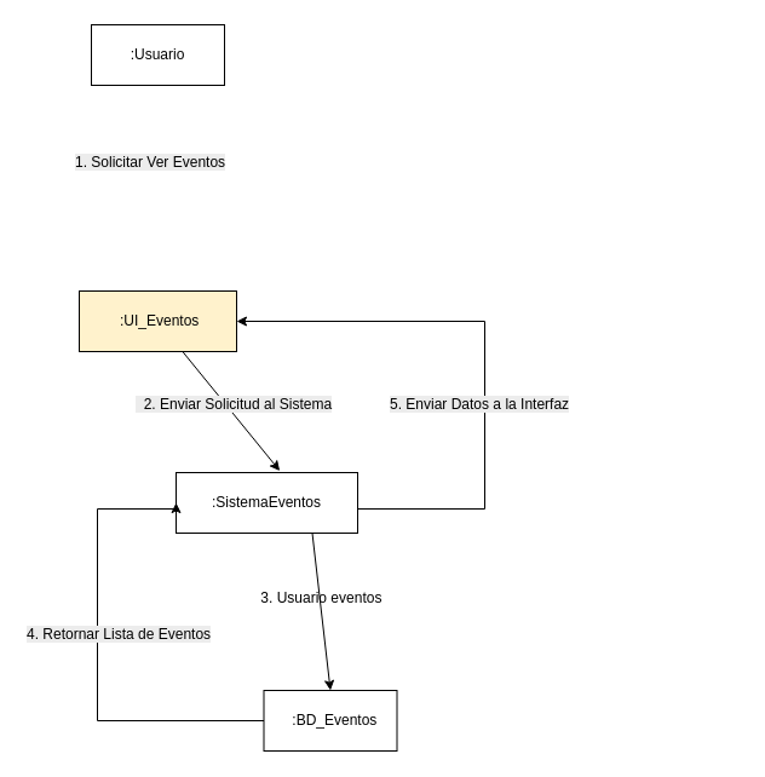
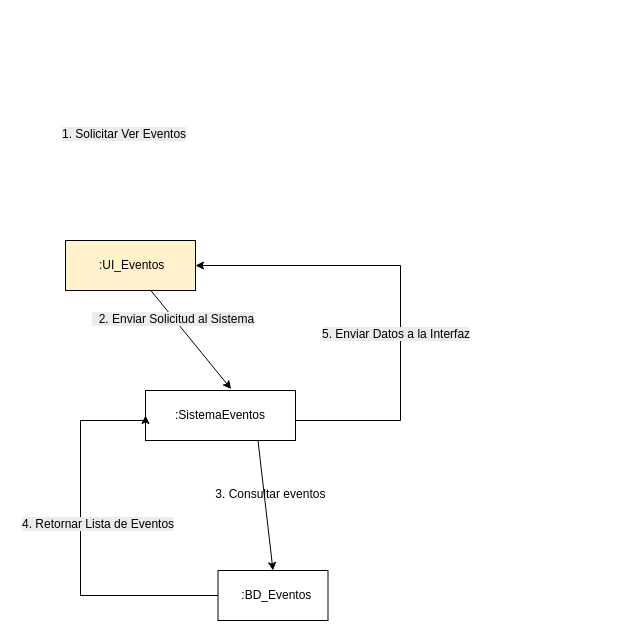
- <mxCell id="2" value="&lt;font style=&quot;padding: 0px; margin: 0px; text-align: left; vertical-align: inherit;&quot;&gt;&lt;font style=&quot;vertical-align: inherit;&quot;&gt;&lt;font style=&quot;vertical-align: inherit;&quot;&gt;:Usuario&lt;/font&gt;&lt;/font&gt;&lt;/font&gt;" style="html=1;whiteSpace=wrap;" vertex="1" parent="1"><mxGeometry x="75" y="20" width="110" height="50" as="geometry" /></mxCell>
- <mxCell id="13" value="&lt;font style=&quot;forced-color-adjust: none; padding: 0px; margin: 0px; color: rgb(0, 0, 0); font-family: Helvetica; font-size: 12px; font-style: normal; font-variant-ligatures: normal; font-variant-caps: normal; font-weight: 400; letter-spacing: normal; orphans: 2; text-align: left; text-indent: 0px; text-transform: none; widows: 2; word-spacing: 0px; -webkit-text-stroke-width: 0px; white-space: normal; background-color: rgb(236, 236, 236); text-decoration-thickness: initial; text-decoration-style: initial; text-decoration-color: initial; vertical-align: inherit;&quot;&gt;&lt;font style=&quot;forced-color-adjust: none; padding: 0px; margin: 0px; vertical-align: inherit;&quot;&gt;&amp;nbsp; 2. Enviar Solicitud al Sistema&lt;/font&gt;&lt;/font&gt;&lt;br style=&quot;forced-color-adjust: none; padding: 0px; margin: 0px; color: rgb(0, 0, 0); font-family: Helvetica; font-size: 12px; font-style: normal; font-variant-ligatures: normal; font-variant-caps: normal; font-weight: 400; letter-spacing: normal; orphans: 2; text-align: left; text-indent: 0px; text-transform: none; widows: 2; word-spacing: 0px; -webkit-text-stroke-width: 0px; white-space: normal; background-color: rgb(236, 236, 236); text-decoration-thickness: initial; text-decoration-style: initial; text-decoration-color: initial;&quot;&gt;" style="text;whiteSpace=wrap;html=1;" vertex="1" parent="1"><mxGeometry x="110" y="320" width="200" height="40" as="geometry" /></mxCell>
+ <mxCell id="13" value="&lt;font style=&quot;forced-color-adjust: none; padding: 0px; margin: 0px; color: rgb(0, 0, 0); font-family: Helvetica; font-size: 12px; font-style: normal; font-variant-ligatures: normal; font-variant-caps: normal; font-weight: 400; letter-spacing: normal; orphans: 2; text-align: left; text-indent: 0px; text-transform: none; widows: 2; word-spacing: 0px; -webkit-text-stroke-width: 0px; white-space: normal; background-color: rgb(236, 236, 236); text-decoration-thickness: initial; text-decoration-style: initial; text-decoration-color: initial; vertical-align: inherit;&quot;&gt;&lt;font style=&quot;forced-color-adjust: none; padding: 0px; margin: 0px; vertical-align: inherit;&quot;&gt;&amp;nbsp; 2. Enviar Solicitud al Sistema&lt;/font&gt;&lt;/font&gt;&lt;br style=&quot;forced-color-adjust: none; padding: 0px; margin: 0px; color: rgb(0, 0, 0); font-family: Helvetica; font-size: 12px; font-style: normal; font-variant-ligatures: normal; font-variant-caps: normal; font-weight: 400; letter-spacing: normal; orphans: 2; text-align: left; text-indent: 0px; text-transform: none; widows: 2; word-spacing: 0px; -webkit-text-stroke-width: 0px; white-space: normal; background-color: rgb(236, 236, 236); text-decoration-thickness: initial; text-decoration-style: initial; text-decoration-color: initial;&quot;&gt;" style="text;whiteSpace=wrap;html=1;" vertex="1" parent="1"><mxGeometry x="90" y="305" width="200" height="40" as="geometry" /></mxCell>
- <mxCell id="11" value="&lt;div&gt;&lt;font style=&quot;padding: 0px; margin: 0px; vertical-align: inherit;&quot;&gt;&lt;font style=&quot;vertical-align: inherit;&quot;&gt;&lt;font style=&quot;vertical-align: inherit;&quot;&gt;&amp;nbsp;3. Usuario eventos&lt;/font&gt;&lt;/font&gt;&lt;/font&gt;&lt;br style=&quot;padding: 0px; margin: 0px;&quot;&gt;&lt;/div&gt;" style="text;whiteSpace=wrap;html=1;" vertex="1" parent="1"><mxGeometry x="210" y="480" width="155" height="40" as="geometry" /></mxCell>
+ <mxCell id="11" value="&lt;div&gt;&lt;font style=&quot;padding: 0px; margin: 0px; vertical-align: inherit;&quot;&gt;&lt;font style=&quot;vertical-align: inherit;&quot;&gt;&lt;font style=&quot;vertical-align: inherit;&quot;&gt;&amp;nbsp;3. Consultar eventos&lt;/font&gt;&lt;/font&gt;&lt;/font&gt;&lt;br style=&quot;padding: 0px; margin: 0px;&quot;&gt;&lt;/div&gt;" style="text;whiteSpace=wrap;html=1;" vertex="1" parent="1"><mxGeometry x="210" y="480" width="155" height="40" as="geometry" /></mxCell>
